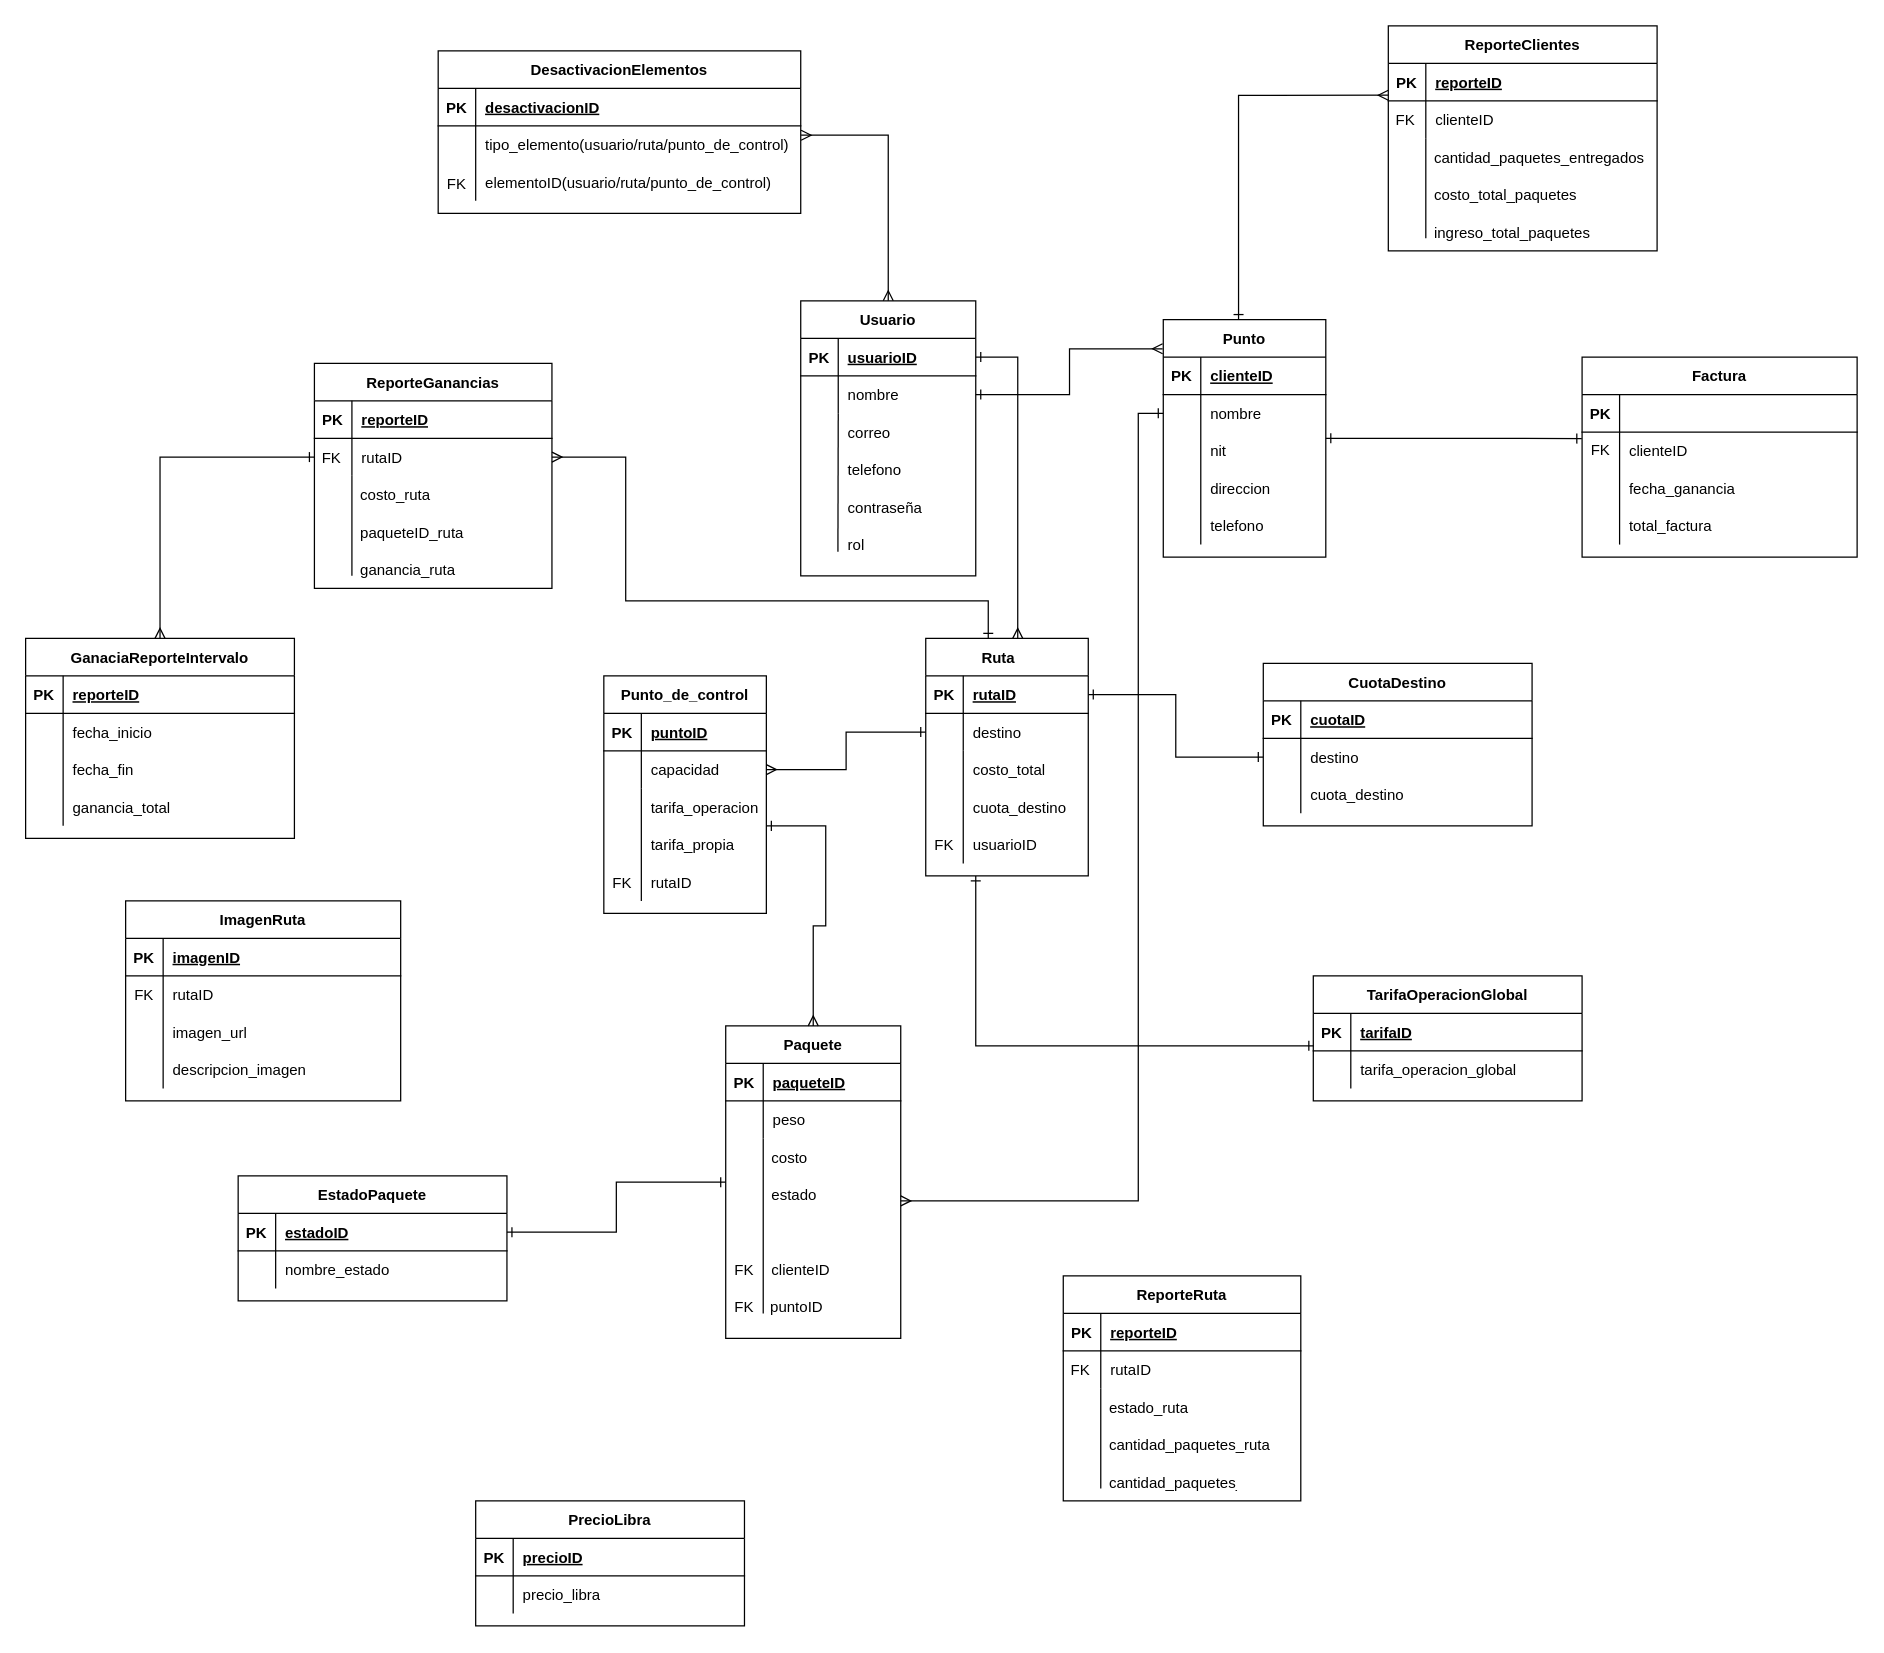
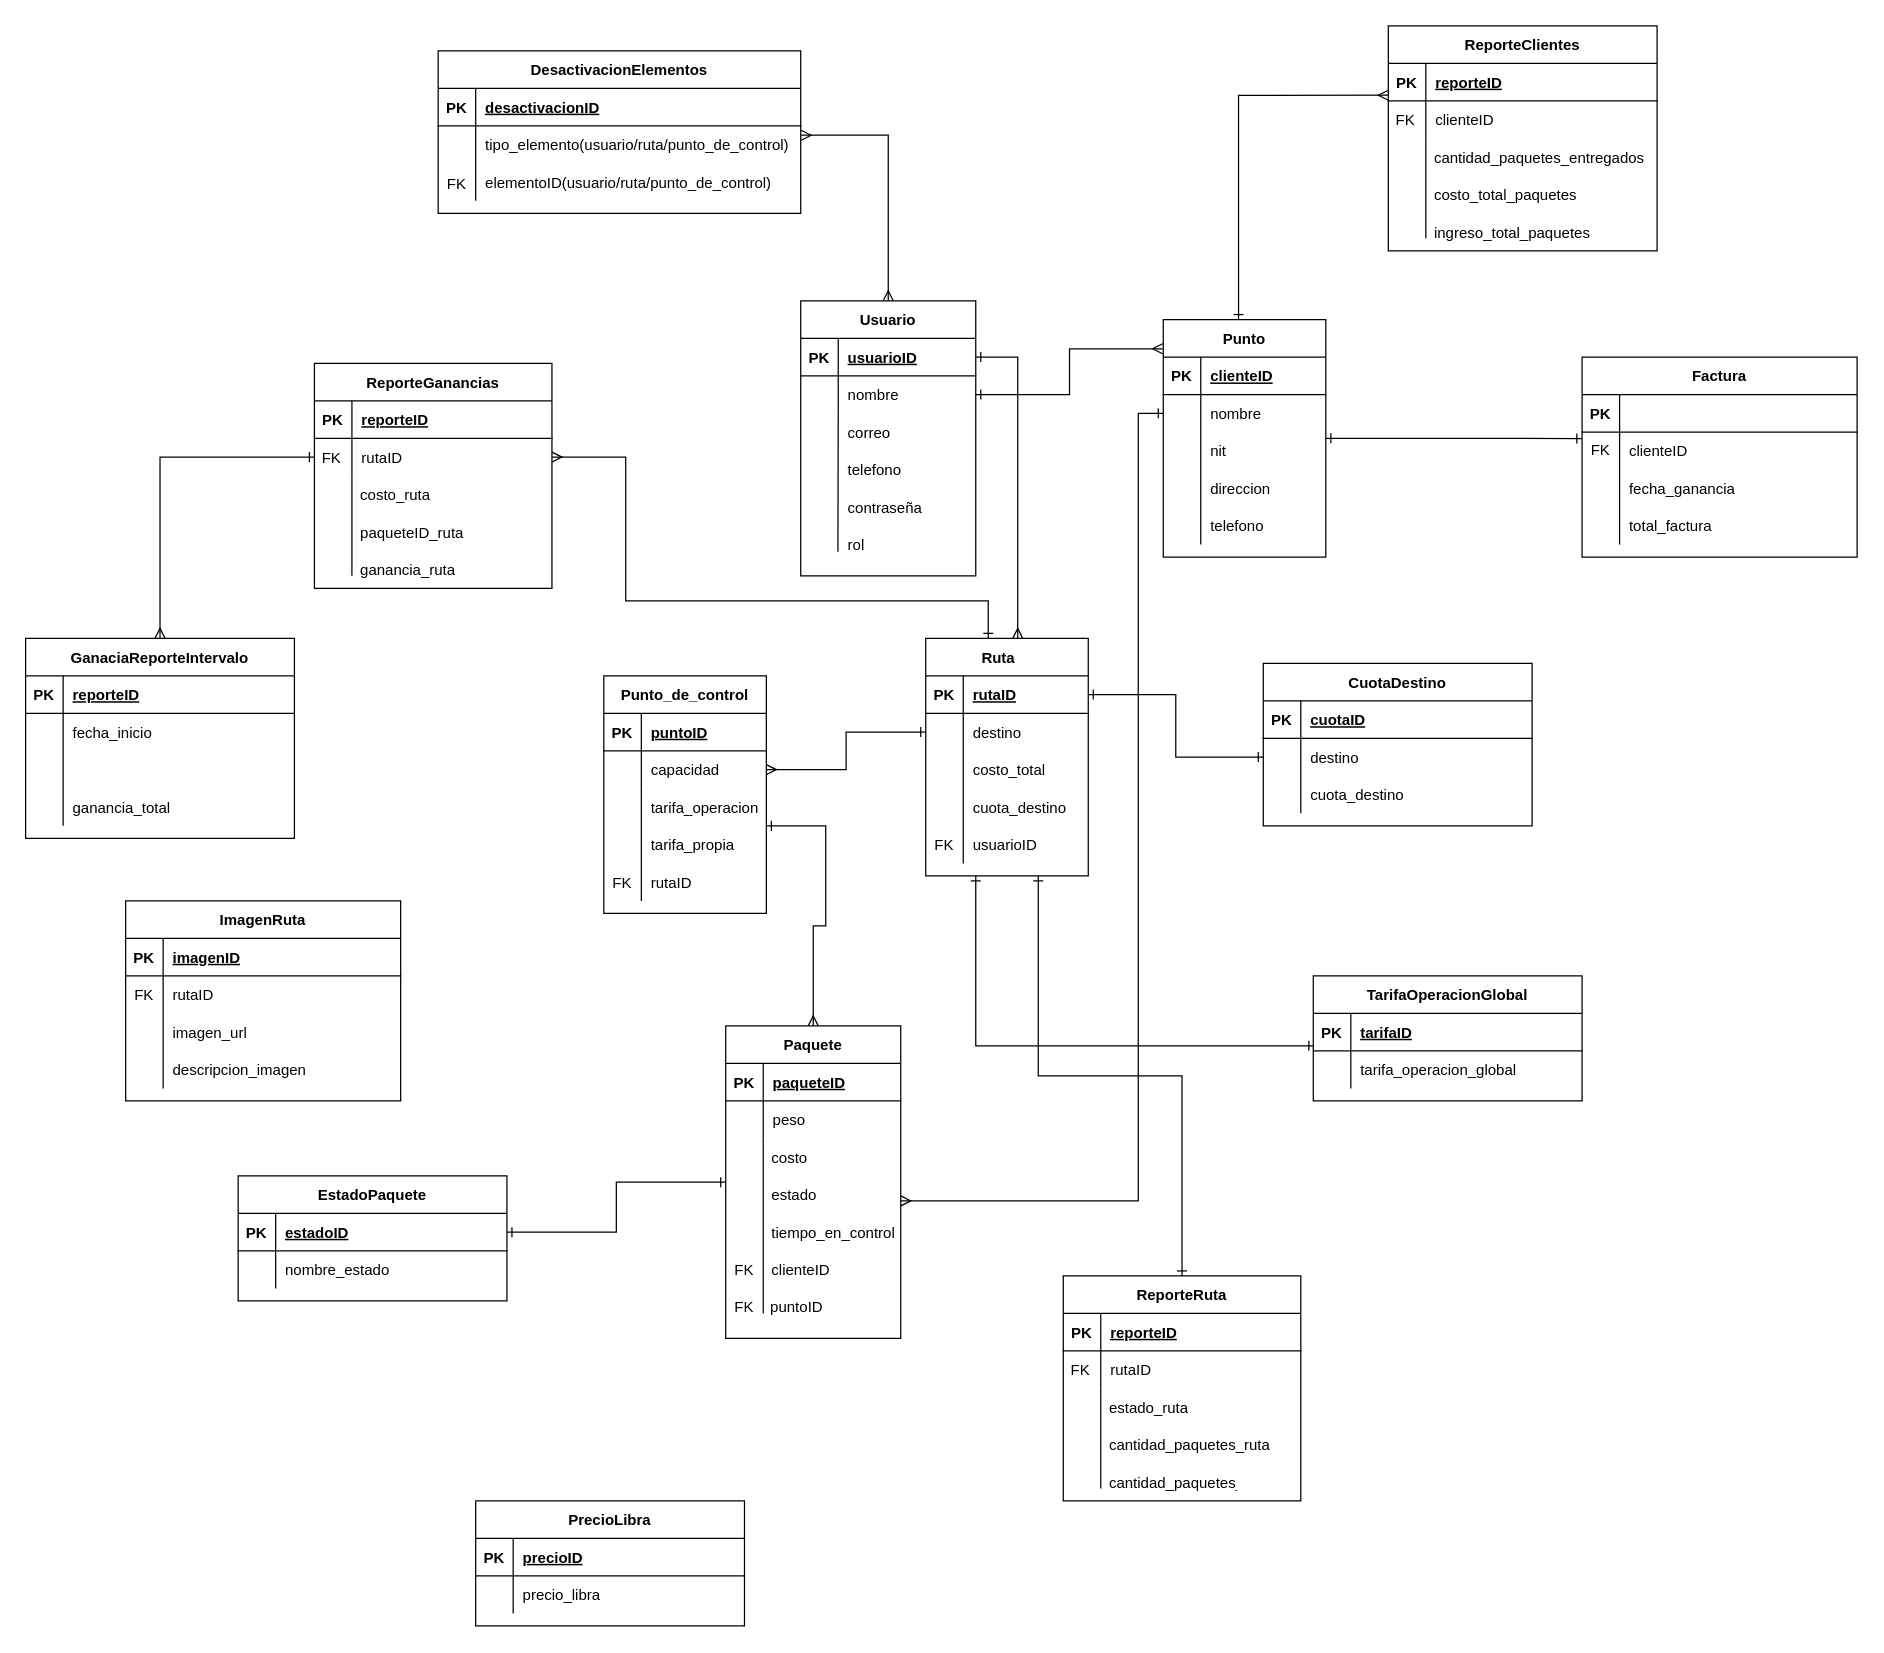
- <mxCell id="36" value="fecha_fin" style="shape=partialRectangle;overflow=hidden;connectable=0;fillColor=none;top=0;left=0;bottom=0;right=0;align=left;spacingLeft=6;" vertex="1" parent="34"><mxGeometry x="30" width="185" height="30" as="geometry"><mxRectangle width="185" height="30" as="alternateBounds" /></mxGeometry></mxCell>
+ <mxCell id="195" style="edgeStyle=orthogonalEdgeStyle;rounded=0;orthogonalLoop=1;jettySize=auto;html=1;entryX=0.5;entryY=0;entryDx=0;entryDy=0;startArrow=ERone;startFill=0;endArrow=ERone;endFill=0;" edge="1" parent="1" source="145" target="79"><mxGeometry relative="1" as="geometry"><Array as="points"><mxPoint x="830" y="860" /><mxPoint x="945" y="860" /></Array></mxGeometry></mxCell>
+ <mxCell id="72" value="tiempo_en_control" style="shape=partialRectangle;overflow=hidden;connectable=0;fillColor=none;top=0;left=0;bottom=0;right=0;align=left;spacingLeft=6;" vertex="1" parent="61"><mxGeometry x="29" y="150" width="110.0" height="30" as="geometry"><mxRectangle width="220" height="30" as="alternateBounds" /></mxGeometry></mxCell>
